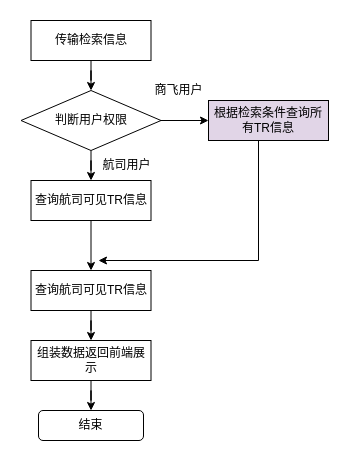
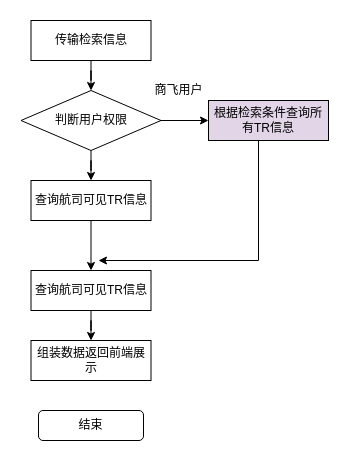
- <mxCell id="12" value="航司用户" style="text;html=1;align=center;verticalAlign=middle;resizable=0;points=[];autosize=1;strokeColor=none;fillColor=none;" vertex="1" parent="1"><mxGeometry x="90.5" y="150" width="70" height="30" as="geometry" /></mxCell>
- <mxCell id="15" style="edgeStyle=orthogonalEdgeStyle;rounded=0;orthogonalLoop=1;jettySize=auto;html=1;entryX=0.5;entryY=0;entryDx=0;entryDy=0;" edge="1" parent="1" source="16" target="17"><mxGeometry relative="1" as="geometry" /></mxCell>
